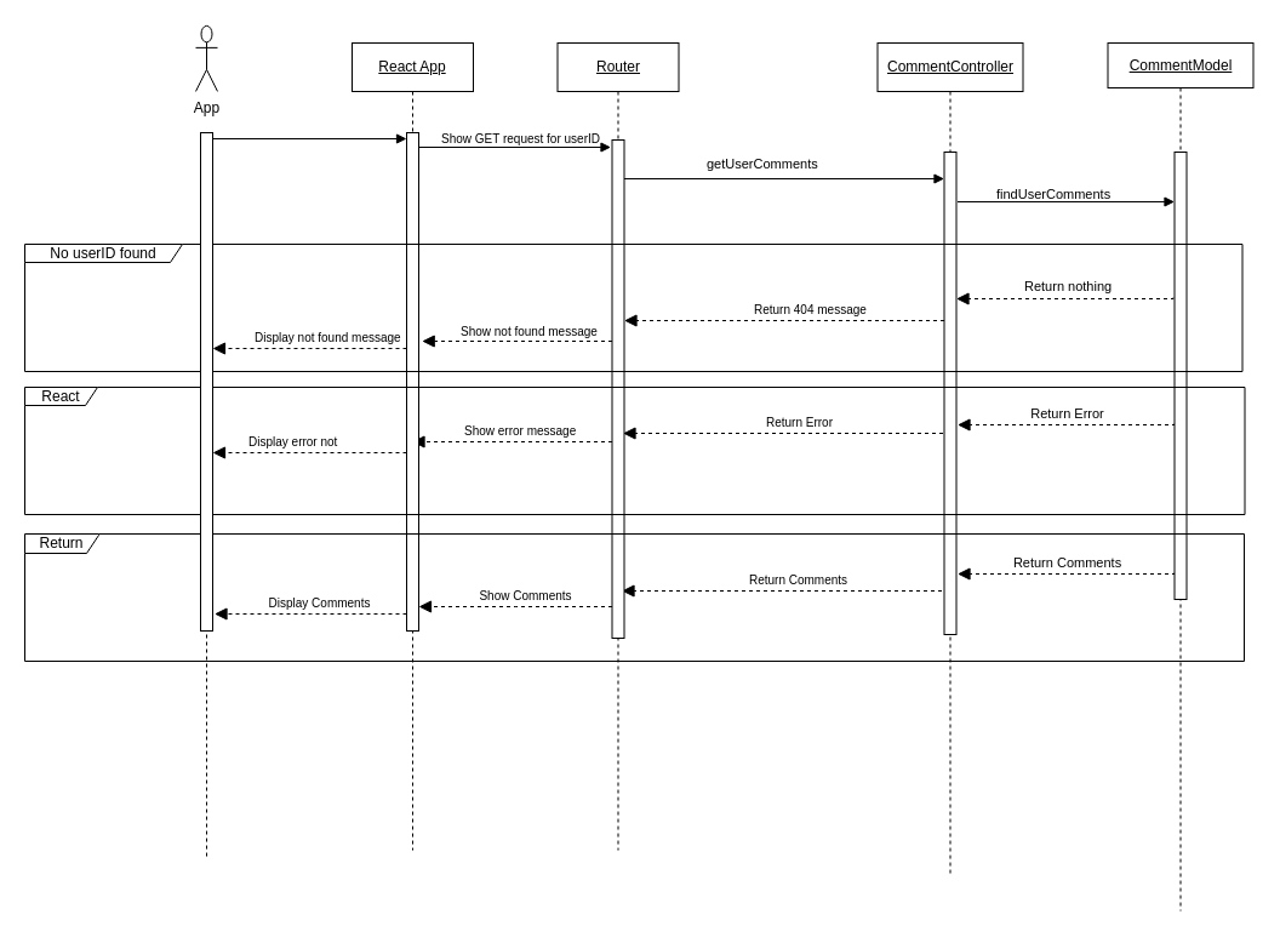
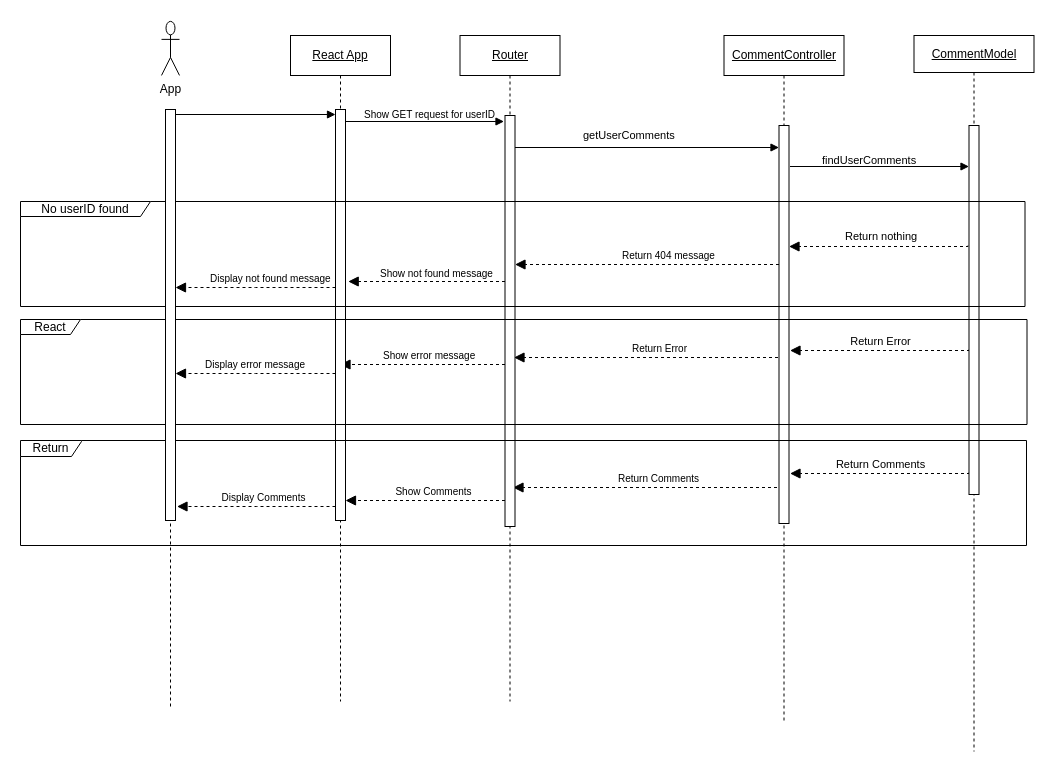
- <mxCell id="41" value="&lt;span style=&quot;color: rgb(0, 0, 0); font-family: Helvetica; font-size: 10px; font-style: normal; font-variant-ligatures: normal; font-variant-caps: normal; font-weight: 400; letter-spacing: normal; orphans: 2; text-align: center; text-indent: 0px; text-transform: none; widows: 2; word-spacing: 0px; -webkit-text-stroke-width: 0px; white-space: nowrap; background-color: rgb(255, 255, 255); text-decoration-thickness: initial; text-decoration-style: initial; text-decoration-color: initial; display: inline !important; float: none;&quot;&gt;Display error not&lt;/span&gt;" style="text;whiteSpace=wrap;html=1;container=0;" parent="1" vertex="1"><mxGeometry x="202.505" y="350.004" width="121" height="36" as="geometry" /></mxCell>
+ <mxCell id="41" value="&lt;span style=&quot;color: rgb(0, 0, 0); font-family: Helvetica; font-size: 10px; font-style: normal; font-variant-ligatures: normal; font-variant-caps: normal; font-weight: 400; letter-spacing: normal; orphans: 2; text-align: center; text-indent: 0px; text-transform: none; widows: 2; word-spacing: 0px; -webkit-text-stroke-width: 0px; white-space: nowrap; background-color: rgb(255, 255, 255); text-decoration-thickness: initial; text-decoration-style: initial; text-decoration-color: initial; display: inline !important; float: none;&quot;&gt;Display error message&lt;/span&gt;" style="text;whiteSpace=wrap;html=1;container=0;" parent="1" vertex="1"><mxGeometry x="202.505" y="350.004" width="121" height="36" as="geometry" /></mxCell>
